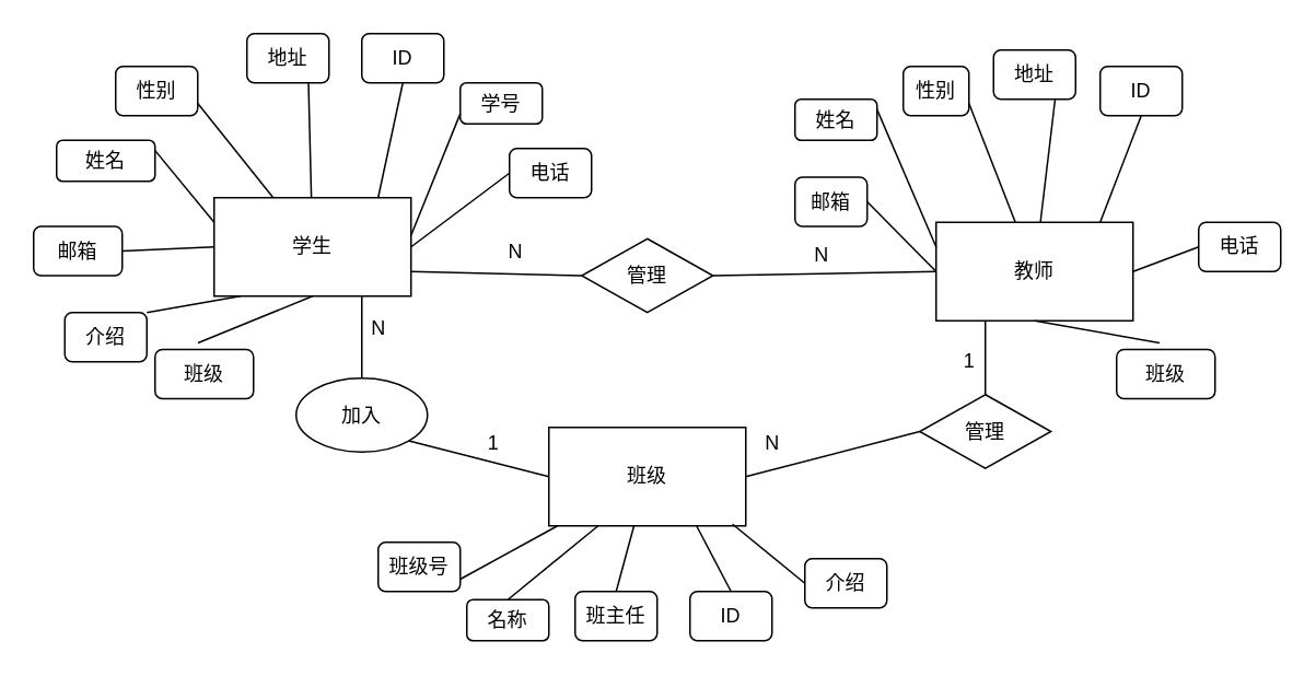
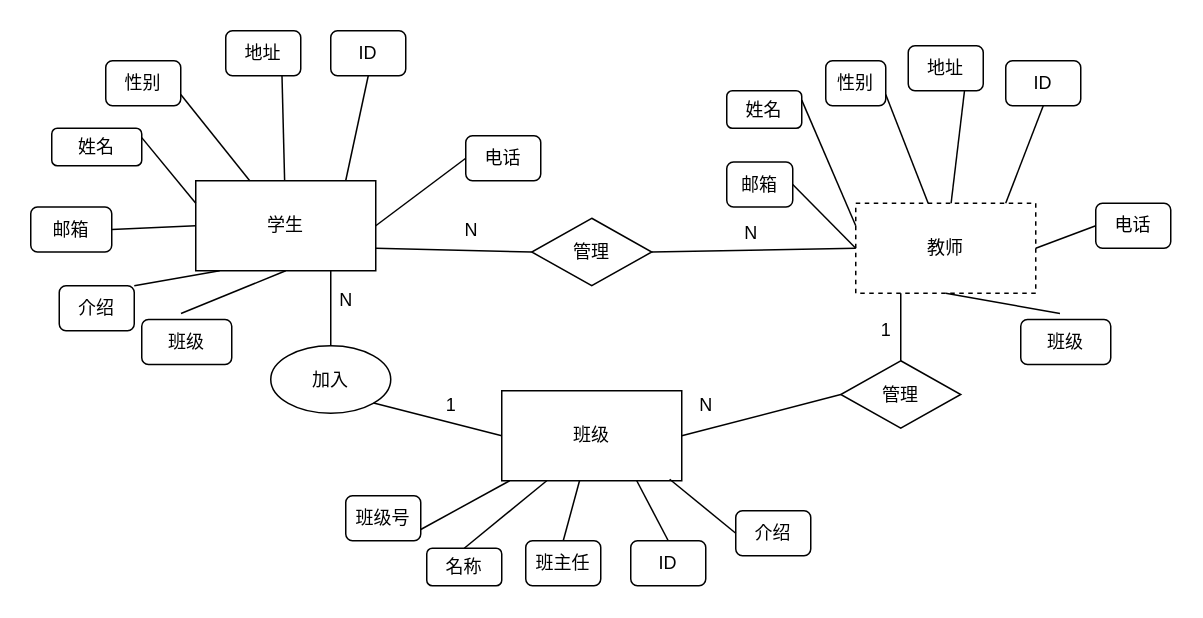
- <mxCell id="3" value="学号" style="rounded=1;whiteSpace=wrap;html=1;" vertex="1" parent="1"><mxGeometry x="280" y="50" width="50" height="25" as="geometry" /></mxCell>
- <mxCell id="18" value="" style="endArrow=none;html=1;rounded=0;entryX=0;entryY=0.75;entryDx=0;entryDy=0;exitX=1;exitY=0.383;exitDx=0;exitDy=0;exitPerimeter=0;" edge="1" parent="1" source="2" target="3"><mxGeometry width="50" height="50" relative="1" as="geometry"><mxPoint x="280" y="250" as="sourcePoint" /><mxPoint x="330" y="200" as="targetPoint" /></mxGeometry></mxCell>
- <mxCell id="21" value="教师" style="rounded=0;whiteSpace=wrap;html=1;" vertex="1" parent="1"><mxGeometry x="570" y="135" width="120" height="60" as="geometry" /></mxCell>
+ <mxCell id="21" value="教师" style="rounded=0;whiteSpace=wrap;html=1;dashed=1;" vertex="1" parent="1"><mxGeometry x="570" y="135" width="120" height="60" as="geometry" /></mxCell>
